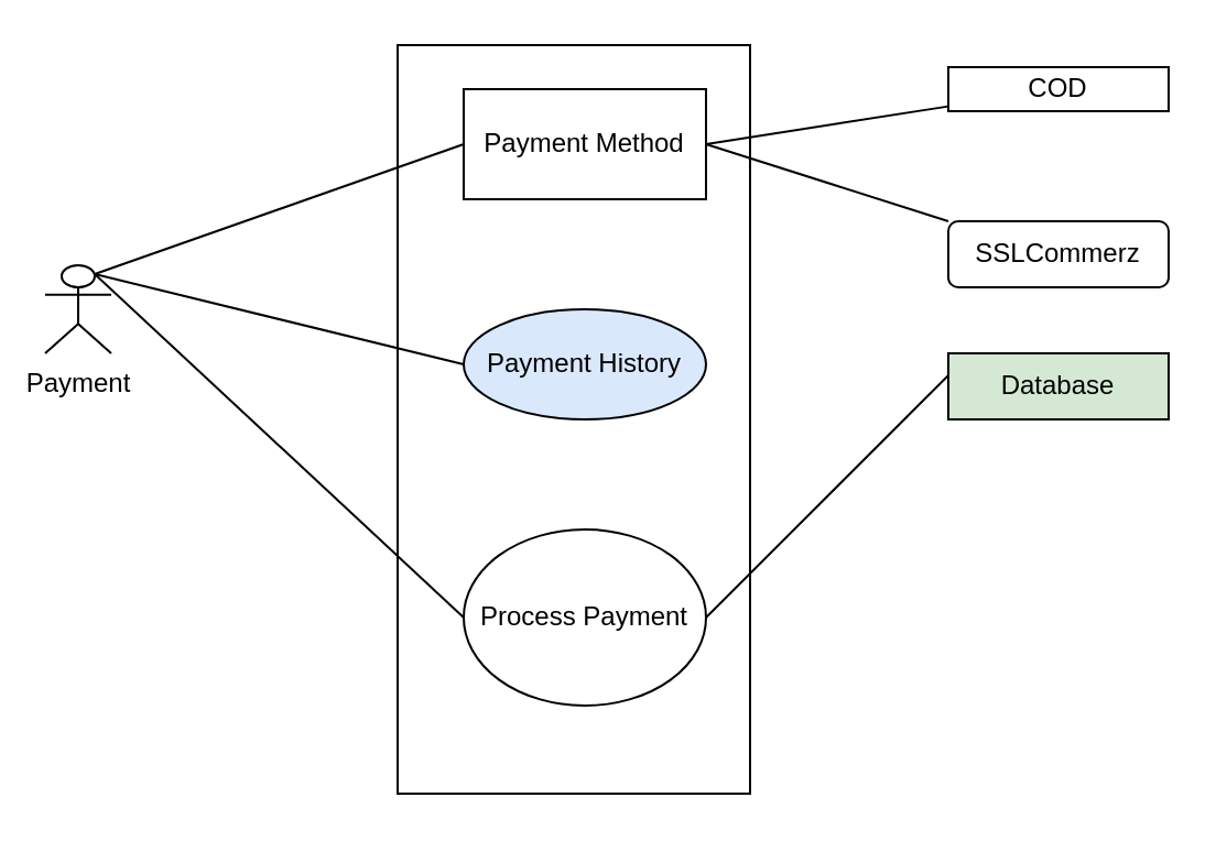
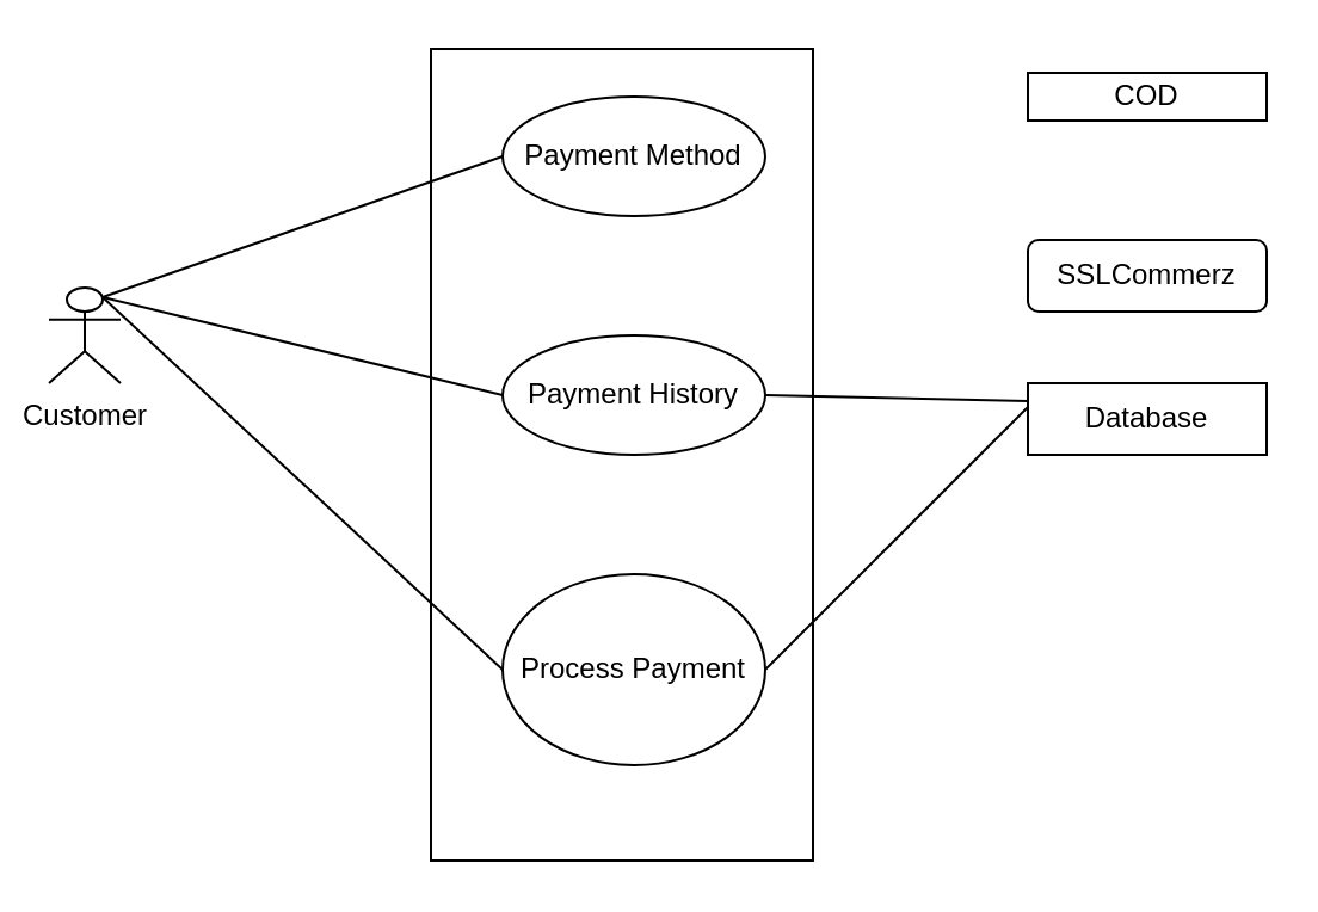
- <mxCell id="3" style="edgeStyle=none;html=1;exitX=1;exitY=0.5;exitDx=0;exitDy=0;endArrow=none;endFill=0;" edge="1" parent="1" source="5" target="15"><mxGeometry relative="1" as="geometry" /></mxCell>
- <mxCell id="5" value="Payment Method" style="whiteSpace=wrap;html=1;rounded=0;" vertex="1" parent="1"><mxGeometry x="210" y="40" width="110" height="50" as="geometry" /></mxCell>
+ <mxCell id="5" value="Payment Method" style="ellipse;whiteSpace=wrap;html=1;" vertex="1" parent="1"><mxGeometry x="210" y="40" width="110" height="50" as="geometry" /></mxCell>
- <mxCell id="4" style="edgeStyle=none;html=1;exitX=1;exitY=0.5;exitDx=0;exitDy=0;entryX=0;entryY=0;entryDx=0;entryDy=0;endArrow=none;endFill=0;" edge="1" parent="1" source="5" target="16"><mxGeometry relative="1" as="geometry" /></mxCell>
- <mxCell id="7" value="Payment History" style="ellipse;whiteSpace=wrap;html=1;fillColor=#dae8fc;" vertex="1" parent="1"><mxGeometry x="210" y="140" width="110" height="50" as="geometry" /></mxCell>
+ <mxCell id="7" value="Payment History" style="ellipse;whiteSpace=wrap;html=1;" vertex="1" parent="1"><mxGeometry x="210" y="140" width="110" height="50" as="geometry" /></mxCell>
+ <mxCell id="6" style="edgeStyle=none;html=1;exitX=1;exitY=0.5;exitDx=0;exitDy=0;entryX=0;entryY=0.25;entryDx=0;entryDy=0;endArrow=none;endFill=0;" edge="1" parent="1" source="7" target="14"><mxGeometry relative="1" as="geometry" /></mxCell>
- <mxCell id="13" value="Payment" style="shape=umlActor;verticalLabelPosition=bottom;verticalAlign=top;html=1;outlineConnect=0;" vertex="1" parent="1"><mxGeometry x="20" y="120" width="30" height="40" as="geometry" /></mxCell>
+ <mxCell id="13" value="Customer" style="shape=umlActor;verticalLabelPosition=bottom;verticalAlign=top;html=1;outlineConnect=0;" vertex="1" parent="1"><mxGeometry x="20" y="120" width="30" height="40" as="geometry" /></mxCell>
- <mxCell id="14" value="Database" style="rounded=0;whiteSpace=wrap;html=1;fillColor=#d5e8d4;" vertex="1" parent="1"><mxGeometry x="430" y="160" width="100" height="30" as="geometry" /></mxCell>
+ <mxCell id="14" value="Database" style="rounded=0;whiteSpace=wrap;html=1;" vertex="1" parent="1"><mxGeometry x="430" y="160" width="100" height="30" as="geometry" /></mxCell>
